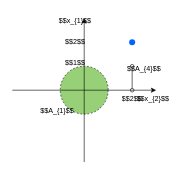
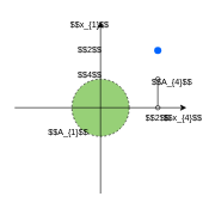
- <mxCell id="12" value="$$1$$" style="text;html=1;strokeColor=none;fillColor=none;align=center;verticalAlign=middle;whiteSpace=wrap;rounded=0;" vertex="1" parent="1"><mxGeometry x="110" y="85" width="30" height="40" as="geometry" /></mxCell>
+ <mxCell id="12" value="$$4$$" style="text;html=1;strokeColor=none;fillColor=none;align=center;verticalAlign=middle;whiteSpace=wrap;rounded=0;" vertex="1" parent="1"><mxGeometry x="110" y="85" width="30" height="40" as="geometry" /></mxCell>
- <mxCell id="4" value="$$x_{2}$$" style="text;html=1;strokeColor=none;fillColor=none;align=center;verticalAlign=middle;whiteSpace=wrap;rounded=0;" vertex="1" parent="1"><mxGeometry x="240" y="150" width="30" height="30" as="geometry" /></mxCell>
+ <mxCell id="4" value="$$x_{4}$$" style="text;html=1;strokeColor=none;fillColor=none;align=center;verticalAlign=middle;whiteSpace=wrap;rounded=0;" vertex="1" parent="1"><mxGeometry x="240" y="150" width="30" height="30" as="geometry" /></mxCell>
